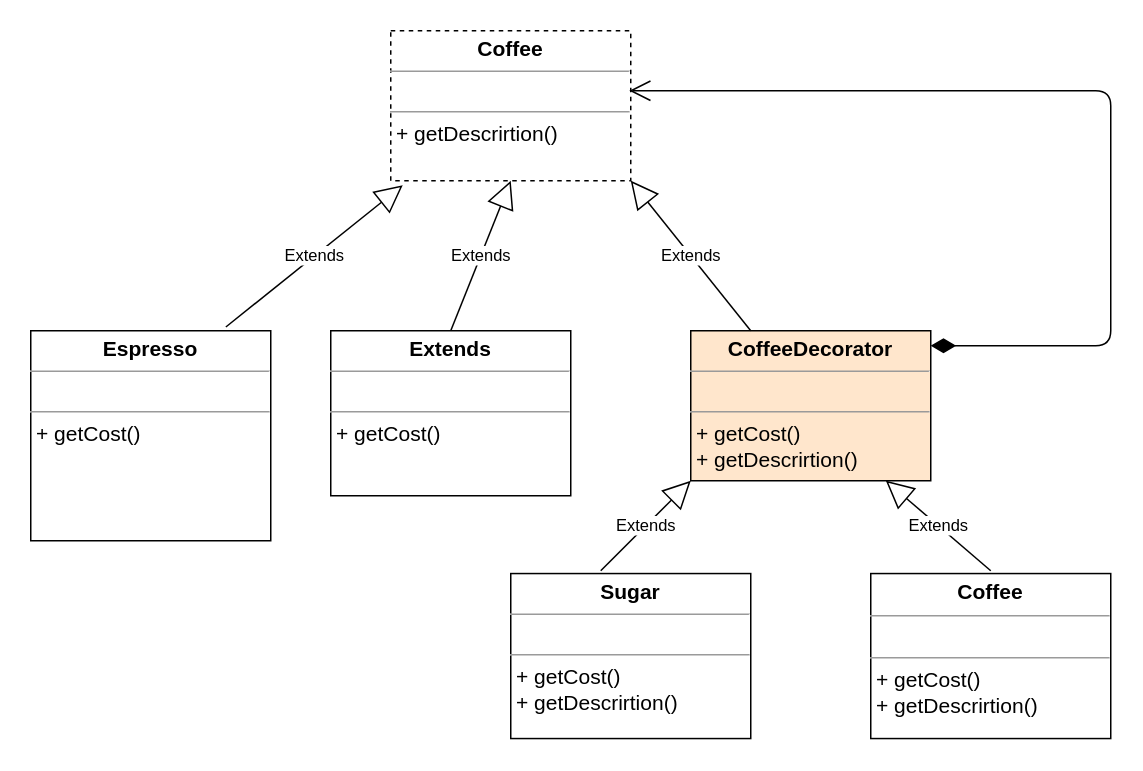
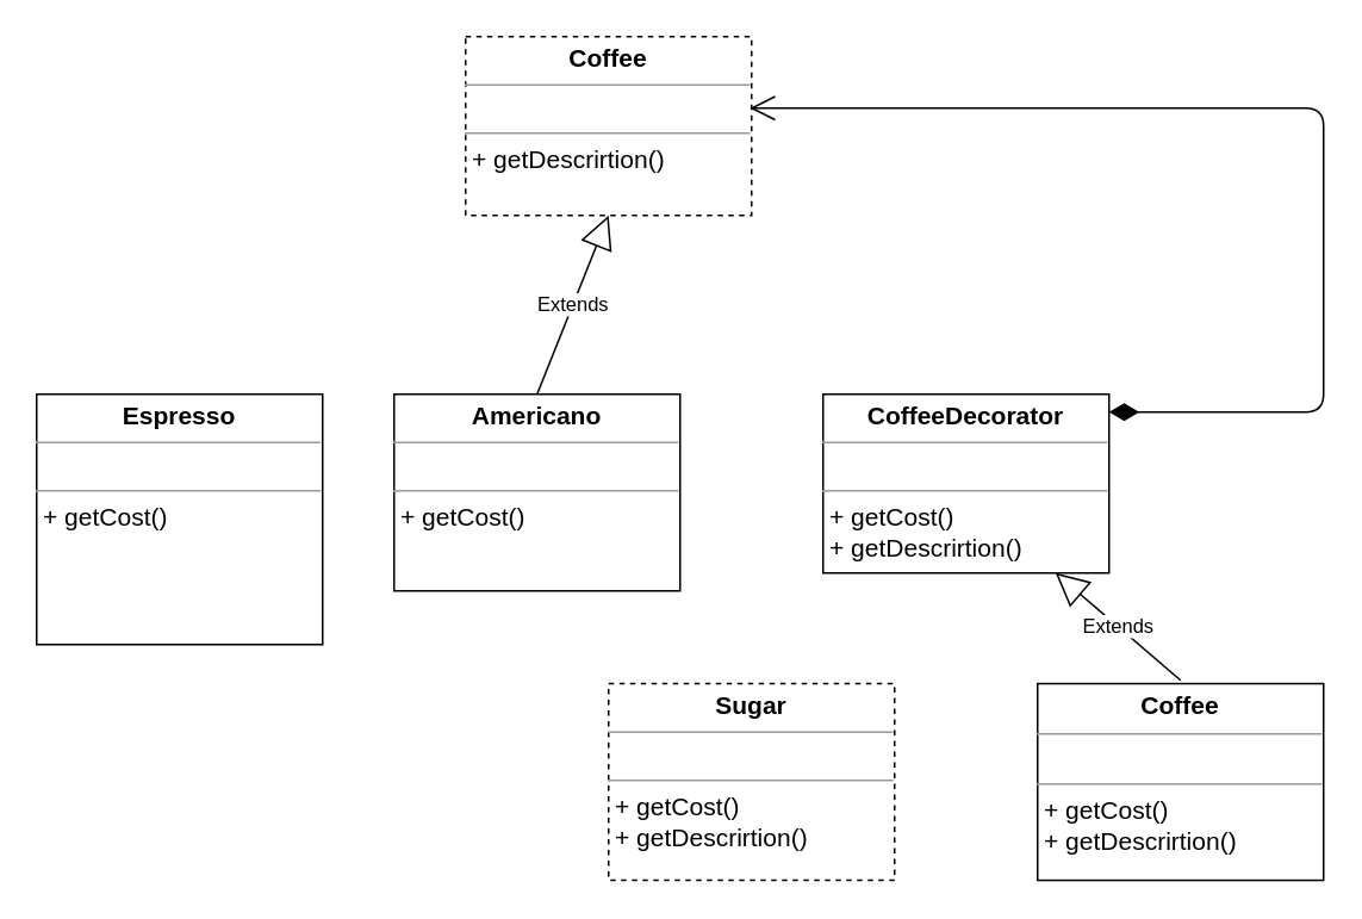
- <mxCell id="12" value="Extends" style="endArrow=block;endSize=16;endFill=0;html=1;exitX=0.813;exitY=-0.018;exitDx=0;exitDy=0;exitPerimeter=0;entryX=0.05;entryY=1.03;entryDx=0;entryDy=0;entryPerimeter=0;" edge="1" parent="1" source="8" target="4"><mxGeometry width="160" relative="1" as="geometry"><mxPoint x="120" y="140" as="sourcePoint" /><mxPoint x="280" y="140" as="targetPoint" /></mxGeometry></mxCell>
- <mxCell id="10" value="Extends" style="endArrow=block;endSize=16;endFill=0;html=1;exitX=0.25;exitY=0;exitDx=0;exitDy=0;entryX=1;entryY=1;entryDx=0;entryDy=0;" edge="1" parent="1" source="5" target="4"><mxGeometry width="160" relative="1" as="geometry"><mxPoint x="480" y="170" as="sourcePoint" /><mxPoint x="640" y="170" as="targetPoint" /></mxGeometry></mxCell>
- <mxCell id="9" value="&lt;p style=&quot;margin: 0px ; margin-top: 4px ; text-align: center&quot;&gt;&lt;span style=&quot;font-size: 14px&quot;&gt;&lt;b&gt;Extends&lt;/b&gt;&lt;/span&gt;&lt;/p&gt;&lt;hr size=&quot;1&quot;&gt;&lt;p style=&quot;margin: 0px ; margin-left: 4px&quot;&gt;&lt;br&gt;&lt;/p&gt;&lt;hr size=&quot;1&quot;&gt;&lt;p style=&quot;margin: 0px 0px 0px 4px ; font-size: 14px&quot;&gt;&lt;font style=&quot;font-size: 14px&quot;&gt;+ getCost()&lt;/font&gt;&lt;/p&gt;" style="verticalAlign=top;align=left;overflow=fill;fontSize=12;fontFamily=Helvetica;html=1;" vertex="1" parent="1"><mxGeometry x="220" y="220" width="160" height="110" as="geometry" /></mxCell>
+ <mxCell id="9" value="&lt;p style=&quot;margin: 0px ; margin-top: 4px ; text-align: center&quot;&gt;&lt;span style=&quot;font-size: 14px&quot;&gt;&lt;b&gt;Americano&lt;/b&gt;&lt;/span&gt;&lt;/p&gt;&lt;hr size=&quot;1&quot;&gt;&lt;p style=&quot;margin: 0px ; margin-left: 4px&quot;&gt;&lt;br&gt;&lt;/p&gt;&lt;hr size=&quot;1&quot;&gt;&lt;p style=&quot;margin: 0px 0px 0px 4px ; font-size: 14px&quot;&gt;&lt;font style=&quot;font-size: 14px&quot;&gt;+ getCost()&lt;/font&gt;&lt;/p&gt;" style="verticalAlign=top;align=left;overflow=fill;fontSize=12;fontFamily=Helvetica;html=1;" vertex="1" parent="1"><mxGeometry x="220" y="220" width="160" height="110" as="geometry" /></mxCell>
- <mxCell id="5" value="&lt;p style=&quot;margin: 0px ; margin-top: 4px ; text-align: center&quot;&gt;&lt;b style=&quot;font-size: 14px&quot;&gt;CoffeeDecorator&lt;/b&gt;&lt;/p&gt;&lt;hr size=&quot;1&quot;&gt;&lt;p style=&quot;margin: 0px ; margin-left: 4px&quot;&gt;&lt;br&gt;&lt;/p&gt;&lt;hr size=&quot;1&quot;&gt;&lt;p style=&quot;margin: 0px 0px 0px 4px ; font-size: 14px&quot;&gt;&lt;font style=&quot;font-size: 14px&quot;&gt;+ getCost()&lt;/font&gt;&lt;/p&gt;&lt;p style=&quot;margin: 0px 0px 0px 4px ; font-size: 14px&quot;&gt;&lt;font style=&quot;font-size: 14px&quot;&gt;+ getDescrirtion()&lt;/font&gt;&lt;/p&gt;" style="verticalAlign=top;align=left;overflow=fill;fontSize=12;fontFamily=Helvetica;html=1;fillColor=#ffe6cc;" vertex="1" parent="1"><mxGeometry x="460" y="220" width="160" height="100" as="geometry" /></mxCell>
+ <mxCell id="5" value="&lt;p style=&quot;margin: 0px ; margin-top: 4px ; text-align: center&quot;&gt;&lt;b style=&quot;font-size: 14px&quot;&gt;CoffeeDecorator&lt;/b&gt;&lt;/p&gt;&lt;hr size=&quot;1&quot;&gt;&lt;p style=&quot;margin: 0px ; margin-left: 4px&quot;&gt;&lt;br&gt;&lt;/p&gt;&lt;hr size=&quot;1&quot;&gt;&lt;p style=&quot;margin: 0px 0px 0px 4px ; font-size: 14px&quot;&gt;&lt;font style=&quot;font-size: 14px&quot;&gt;+ getCost()&lt;/font&gt;&lt;/p&gt;&lt;p style=&quot;margin: 0px 0px 0px 4px ; font-size: 14px&quot;&gt;&lt;font style=&quot;font-size: 14px&quot;&gt;+ getDescrirtion()&lt;/font&gt;&lt;/p&gt;" style="verticalAlign=top;align=left;overflow=fill;fontSize=12;fontFamily=Helvetica;html=1;" vertex="1" parent="1"><mxGeometry x="460" y="220" width="160" height="100" as="geometry" /></mxCell>
- <mxCell id="6" value="Extends" style="endArrow=block;endSize=16;endFill=0;html=1;exitX=0.375;exitY=-0.017;exitDx=0;exitDy=0;exitPerimeter=0;entryX=0;entryY=1;entryDx=0;entryDy=0;" edge="1" parent="1" source="2" target="5"><mxGeometry width="160" relative="1" as="geometry"><mxPoint x="280" y="330" as="sourcePoint" /><mxPoint x="440" y="330" as="targetPoint" /></mxGeometry></mxCell>
- <mxCell id="2" value="&lt;p style=&quot;margin: 0px ; margin-top: 4px ; text-align: center&quot;&gt;&lt;b style=&quot;font-size: 14px&quot;&gt;Sugar&lt;/b&gt;&lt;/p&gt;&lt;hr size=&quot;1&quot;&gt;&lt;p style=&quot;margin: 0px ; margin-left: 4px&quot;&gt;&lt;br&gt;&lt;/p&gt;&lt;hr size=&quot;1&quot;&gt;&lt;p style=&quot;margin: 0px 0px 0px 4px ; font-size: 14px&quot;&gt;&lt;font style=&quot;font-size: 14px&quot;&gt;+ getCost()&lt;/font&gt;&lt;/p&gt;&lt;p style=&quot;margin: 0px 0px 0px 4px ; font-size: 14px&quot;&gt;&lt;font style=&quot;font-size: 14px&quot;&gt;+ getDescrirtion()&lt;/font&gt;&lt;br&gt;&lt;/p&gt;" style="verticalAlign=top;align=left;overflow=fill;fontSize=12;fontFamily=Helvetica;html=1;" parent="1" vertex="1"><mxGeometry x="340" y="381.87" width="160" height="110" as="geometry" /></mxCell>
+ <mxCell id="2" value="&lt;p style=&quot;margin: 0px ; margin-top: 4px ; text-align: center&quot;&gt;&lt;b style=&quot;font-size: 14px&quot;&gt;Sugar&lt;/b&gt;&lt;/p&gt;&lt;hr size=&quot;1&quot;&gt;&lt;p style=&quot;margin: 0px ; margin-left: 4px&quot;&gt;&lt;br&gt;&lt;/p&gt;&lt;hr size=&quot;1&quot;&gt;&lt;p style=&quot;margin: 0px 0px 0px 4px ; font-size: 14px&quot;&gt;&lt;font style=&quot;font-size: 14px&quot;&gt;+ getCost()&lt;/font&gt;&lt;/p&gt;&lt;p style=&quot;margin: 0px 0px 0px 4px ; font-size: 14px&quot;&gt;&lt;font style=&quot;font-size: 14px&quot;&gt;+ getDescrirtion()&lt;/font&gt;&lt;br&gt;&lt;/p&gt;" style="verticalAlign=top;align=left;overflow=fill;fontSize=12;fontFamily=Helvetica;html=1;dashed=1;" parent="1" vertex="1"><mxGeometry x="340" y="381.87" width="160" height="110" as="geometry" /></mxCell>
